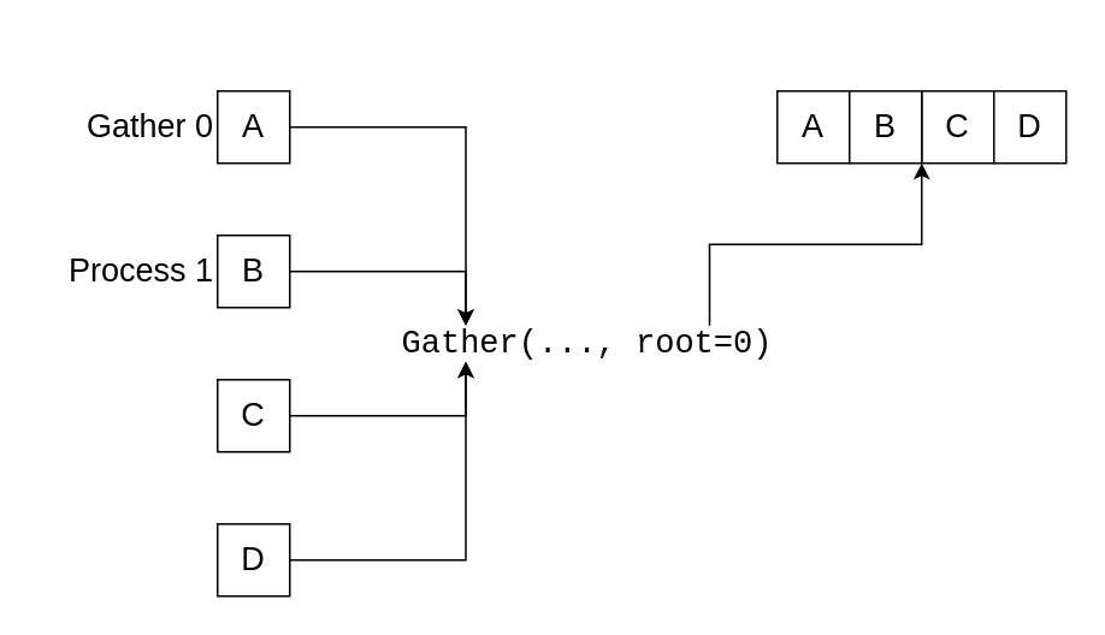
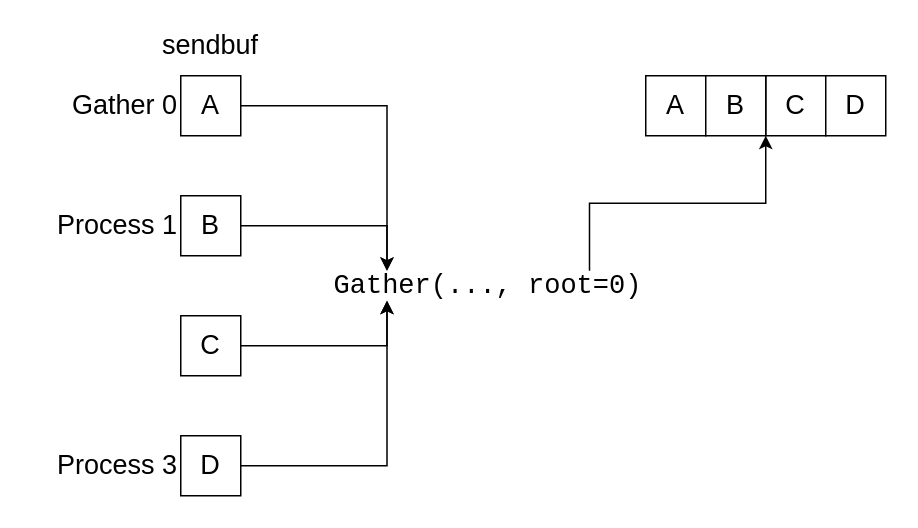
+ <mxCell id="15" value="sendbuf" style="text;html=1;strokeColor=none;fillColor=none;align=center;verticalAlign=middle;whiteSpace=wrap;rounded=0;fontFamily=Helvetica;fontSize=18;" vertex="1" parent="1"><mxGeometry x="100" y="20" width="80" height="20" as="geometry" /></mxCell>
+ <mxCell id="14" value="Process 3" style="text;html=1;strokeColor=none;fillColor=none;align=right;verticalAlign=middle;whiteSpace=wrap;rounded=0;fontFamily=Helvetica;fontSize=18;" vertex="1" parent="1"><mxGeometry x="20" y="300" width="100" height="20" as="geometry" /></mxCell>
